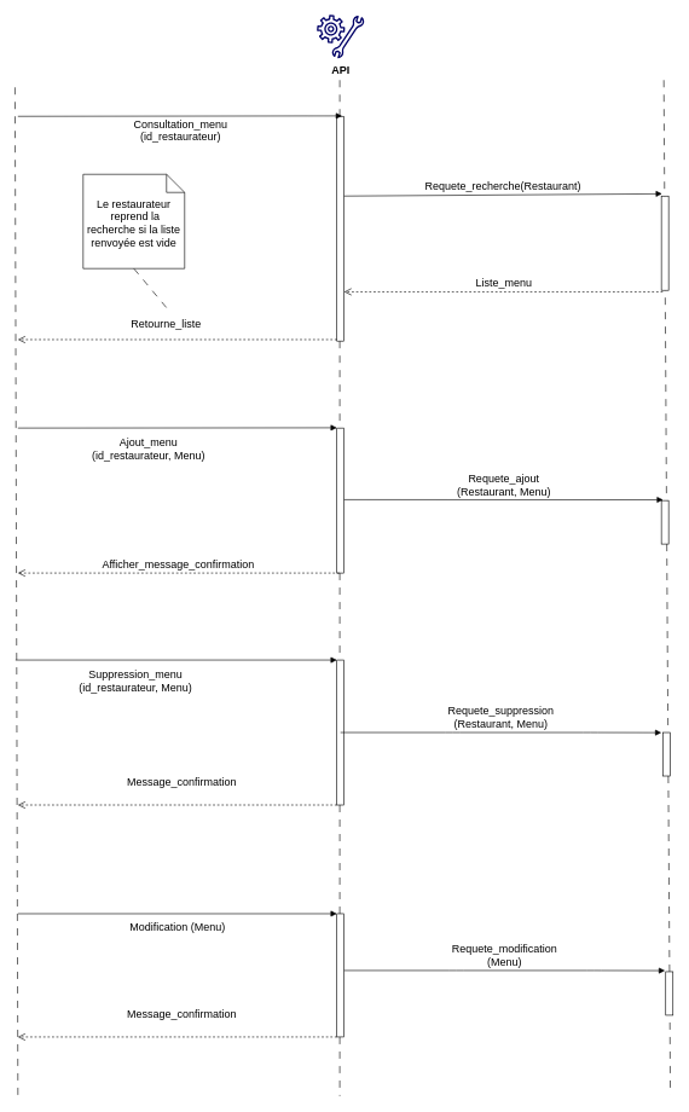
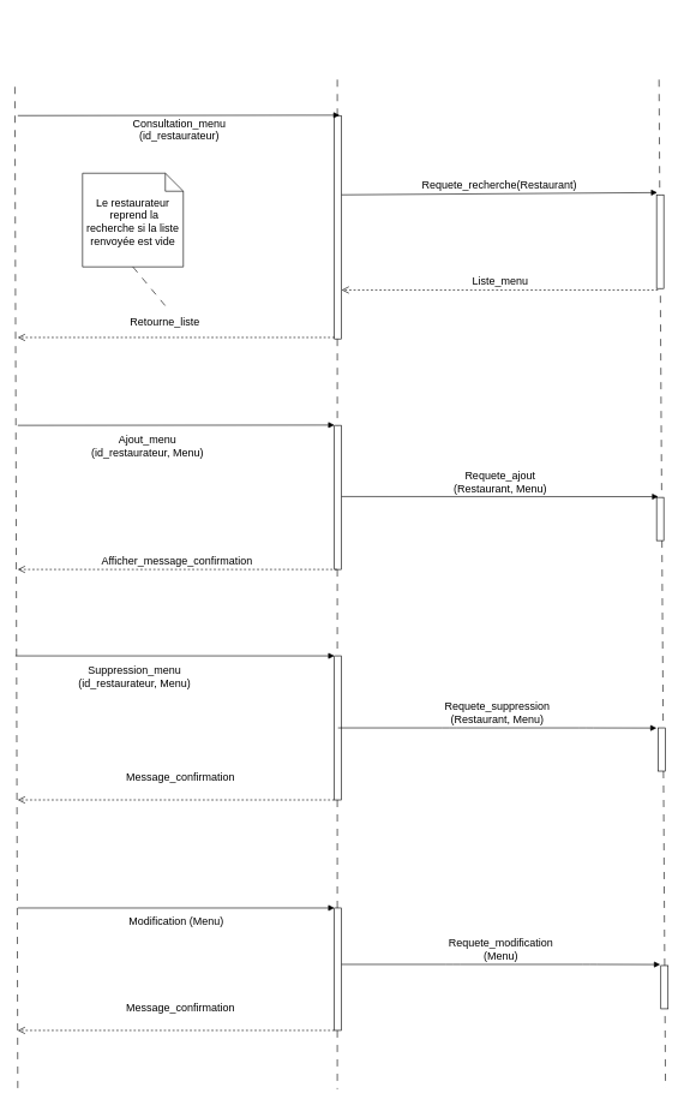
- <mxCell id="4" value="API" style="pointerEvents=1;shadow=0;dashed=0;html=1;strokeColor=none;aspect=fixed;labelPosition=center;verticalLabelPosition=bottom;verticalAlign=top;align=center;outlineConnect=0;shape=mxgraph.vvd.guest_agent_customization;fillColor=#000066;fontSize=15;labelBackgroundColor=#ffffff;fontStyle=1" parent="1" vertex="1"><mxGeometry x="436.39" y="20" width="65.22" height="60" as="geometry" /></mxCell>
